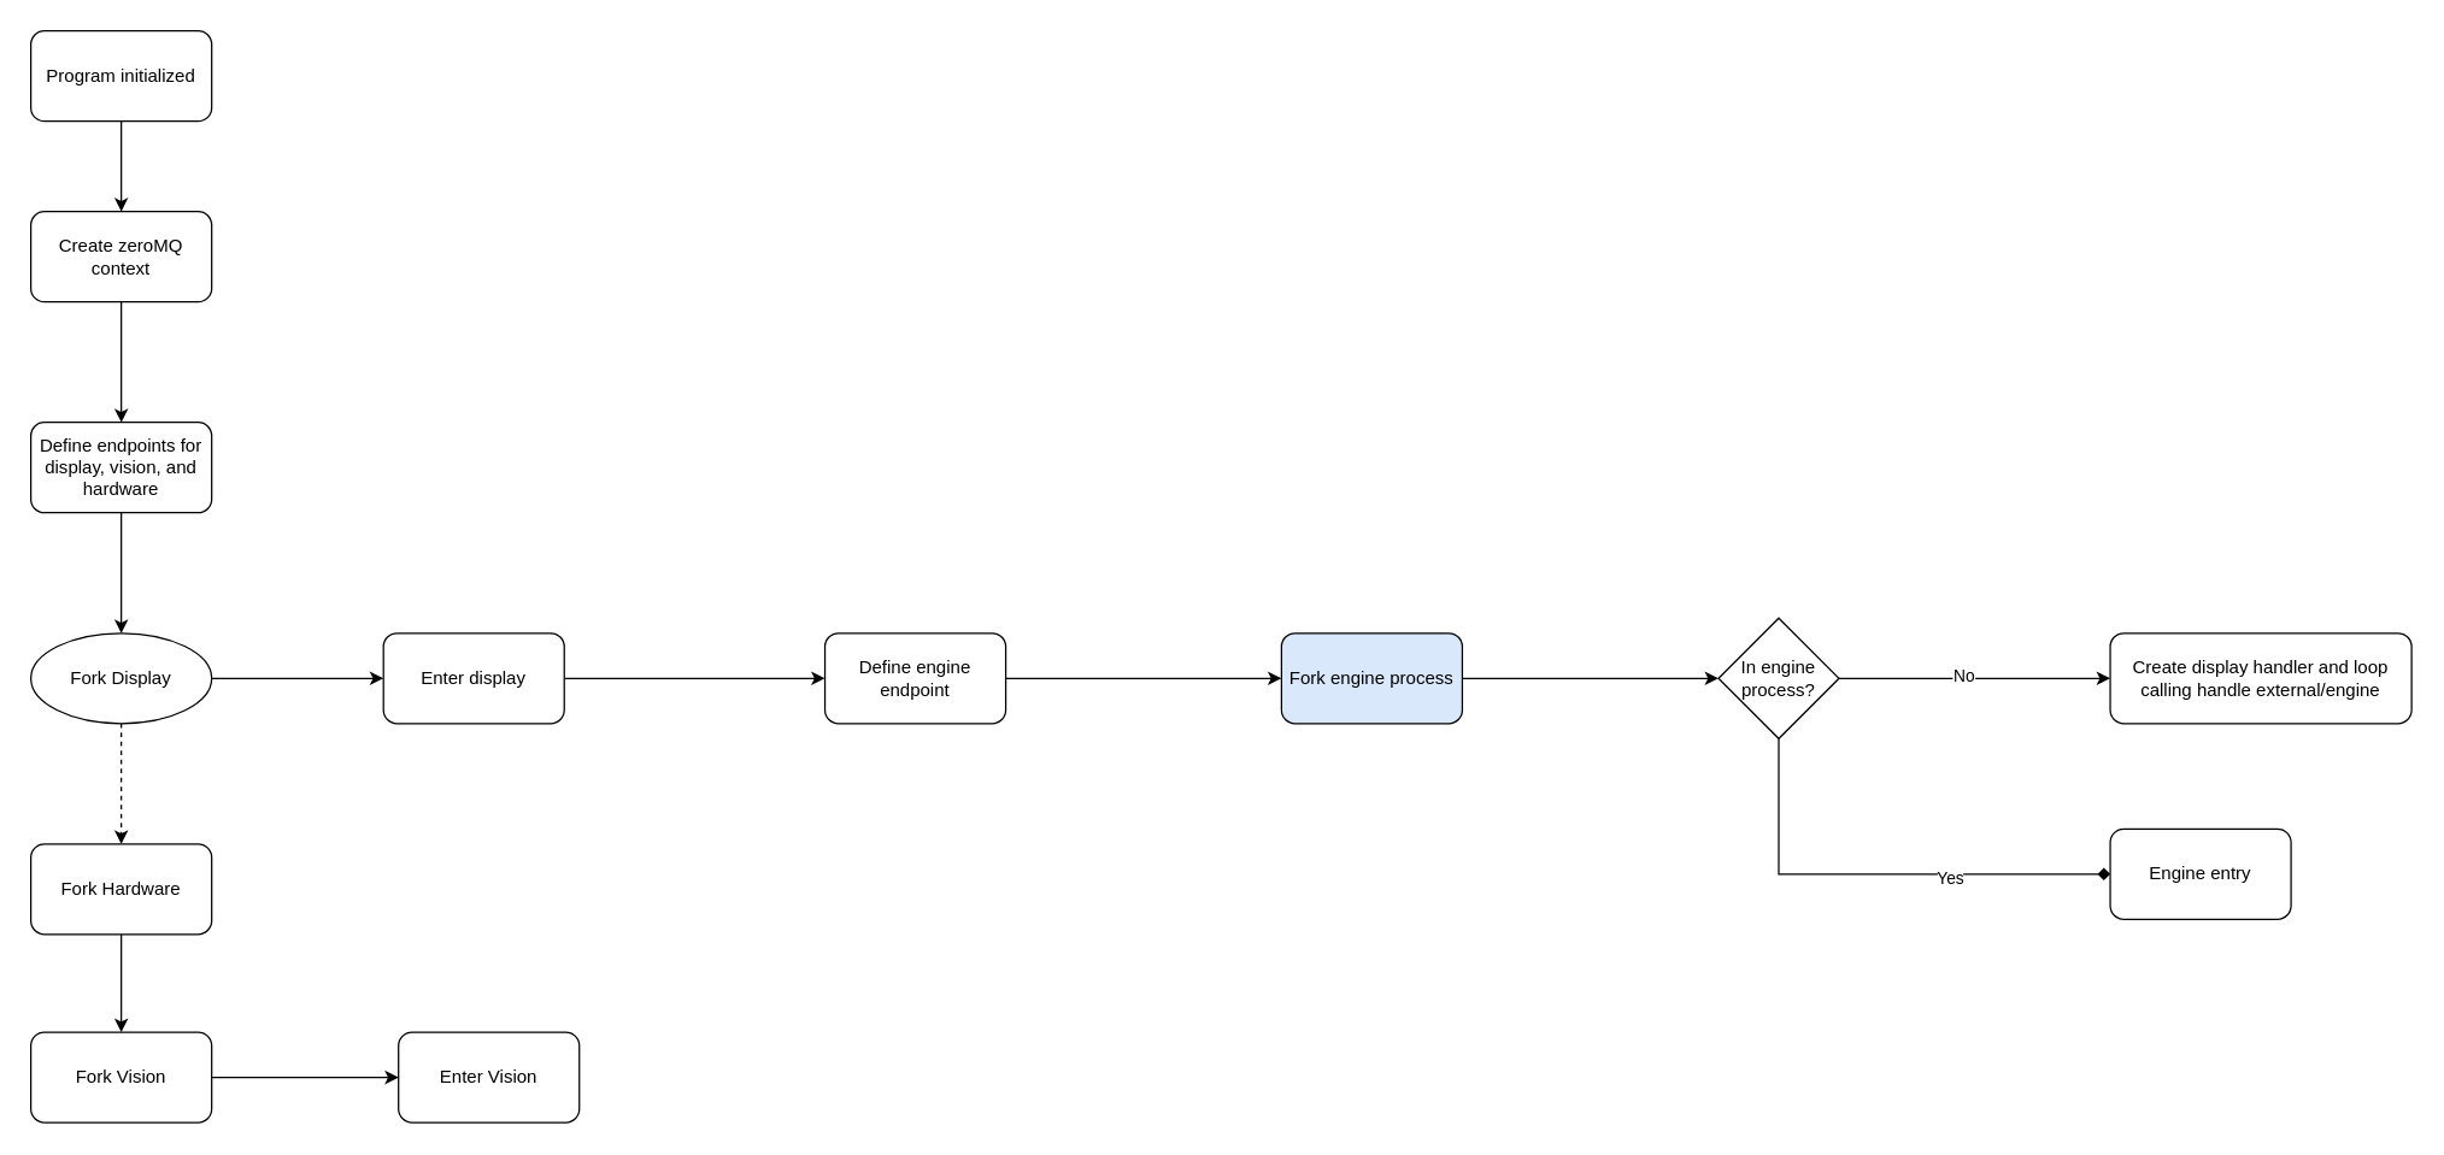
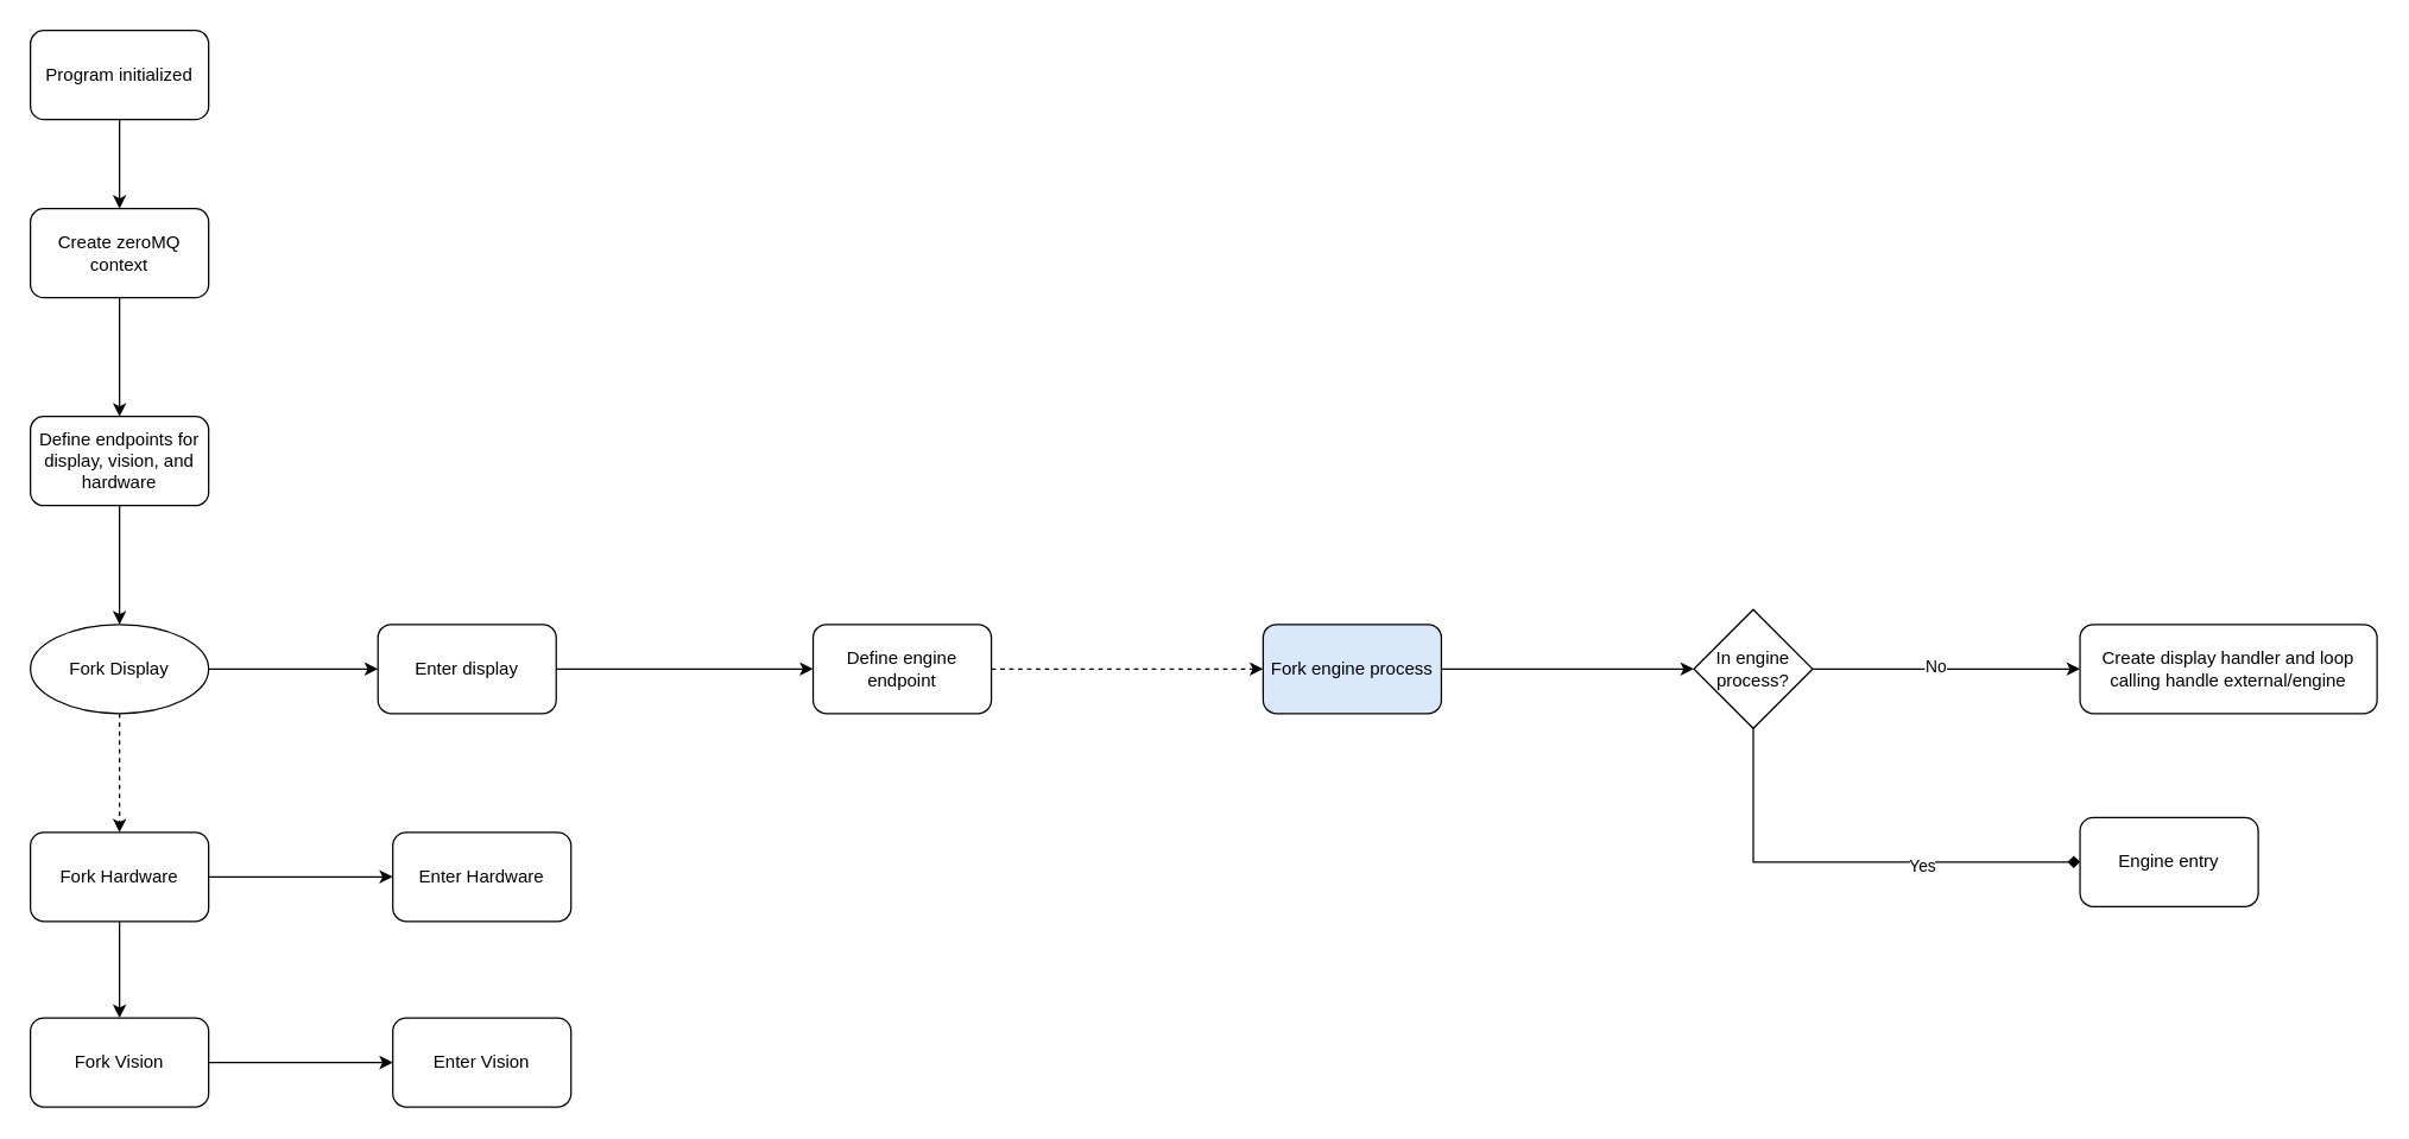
- <mxCell id="20" style="edgeStyle=orthogonalEdgeStyle;rounded=0;orthogonalLoop=1;jettySize=auto;html=1;exitX=1;exitY=0.5;exitDx=0;exitDy=0;entryX=0;entryY=0.5;entryDx=0;entryDy=0;" edge="1" parent="1" source="21" target="23"><mxGeometry relative="1" as="geometry" /></mxCell>
+ <mxCell id="20" style="edgeStyle=orthogonalEdgeStyle;rounded=0;orthogonalLoop=1;jettySize=auto;html=1;exitX=1;exitY=0.5;exitDx=0;exitDy=0;entryX=0;entryY=0.5;entryDx=0;entryDy=0;dashed=1;" edge="1" parent="1" source="21" target="23"><mxGeometry relative="1" as="geometry" /></mxCell>
+ <mxCell id="8" style="edgeStyle=orthogonalEdgeStyle;rounded=0;orthogonalLoop=1;jettySize=auto;html=1;exitX=1;exitY=0.5;exitDx=0;exitDy=0;entryX=0;entryY=0.5;entryDx=0;entryDy=0;" edge="1" parent="1" source="9" target="15"><mxGeometry relative="1" as="geometry" /></mxCell>
+ <mxCell id="15" value="Enter Hardware" style="rounded=1;whiteSpace=wrap;html=1;" vertex="1" parent="1"><mxGeometry x="264" y="560" width="120" height="60" as="geometry" /></mxCell>
